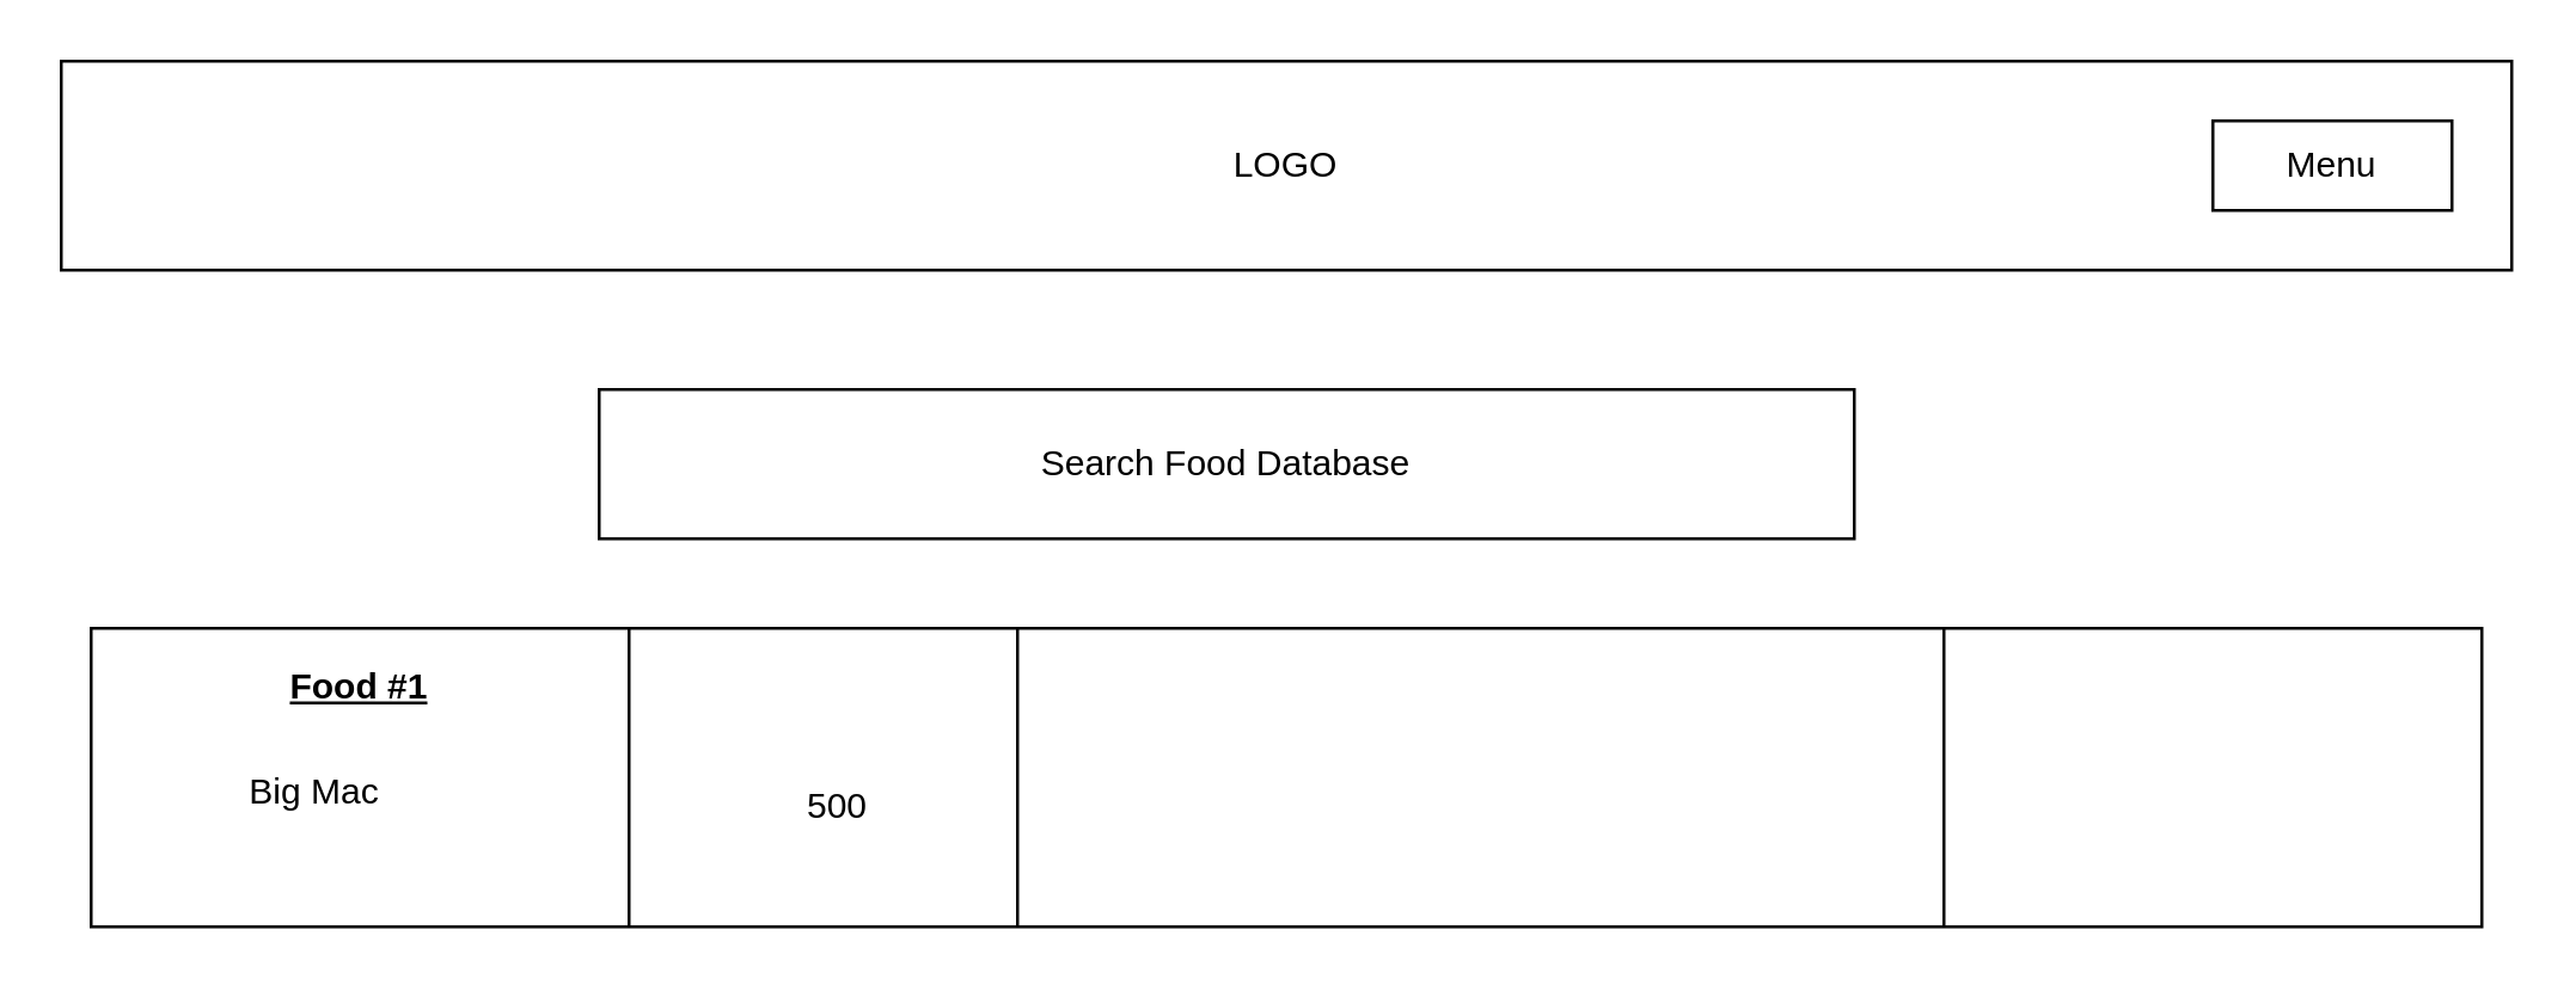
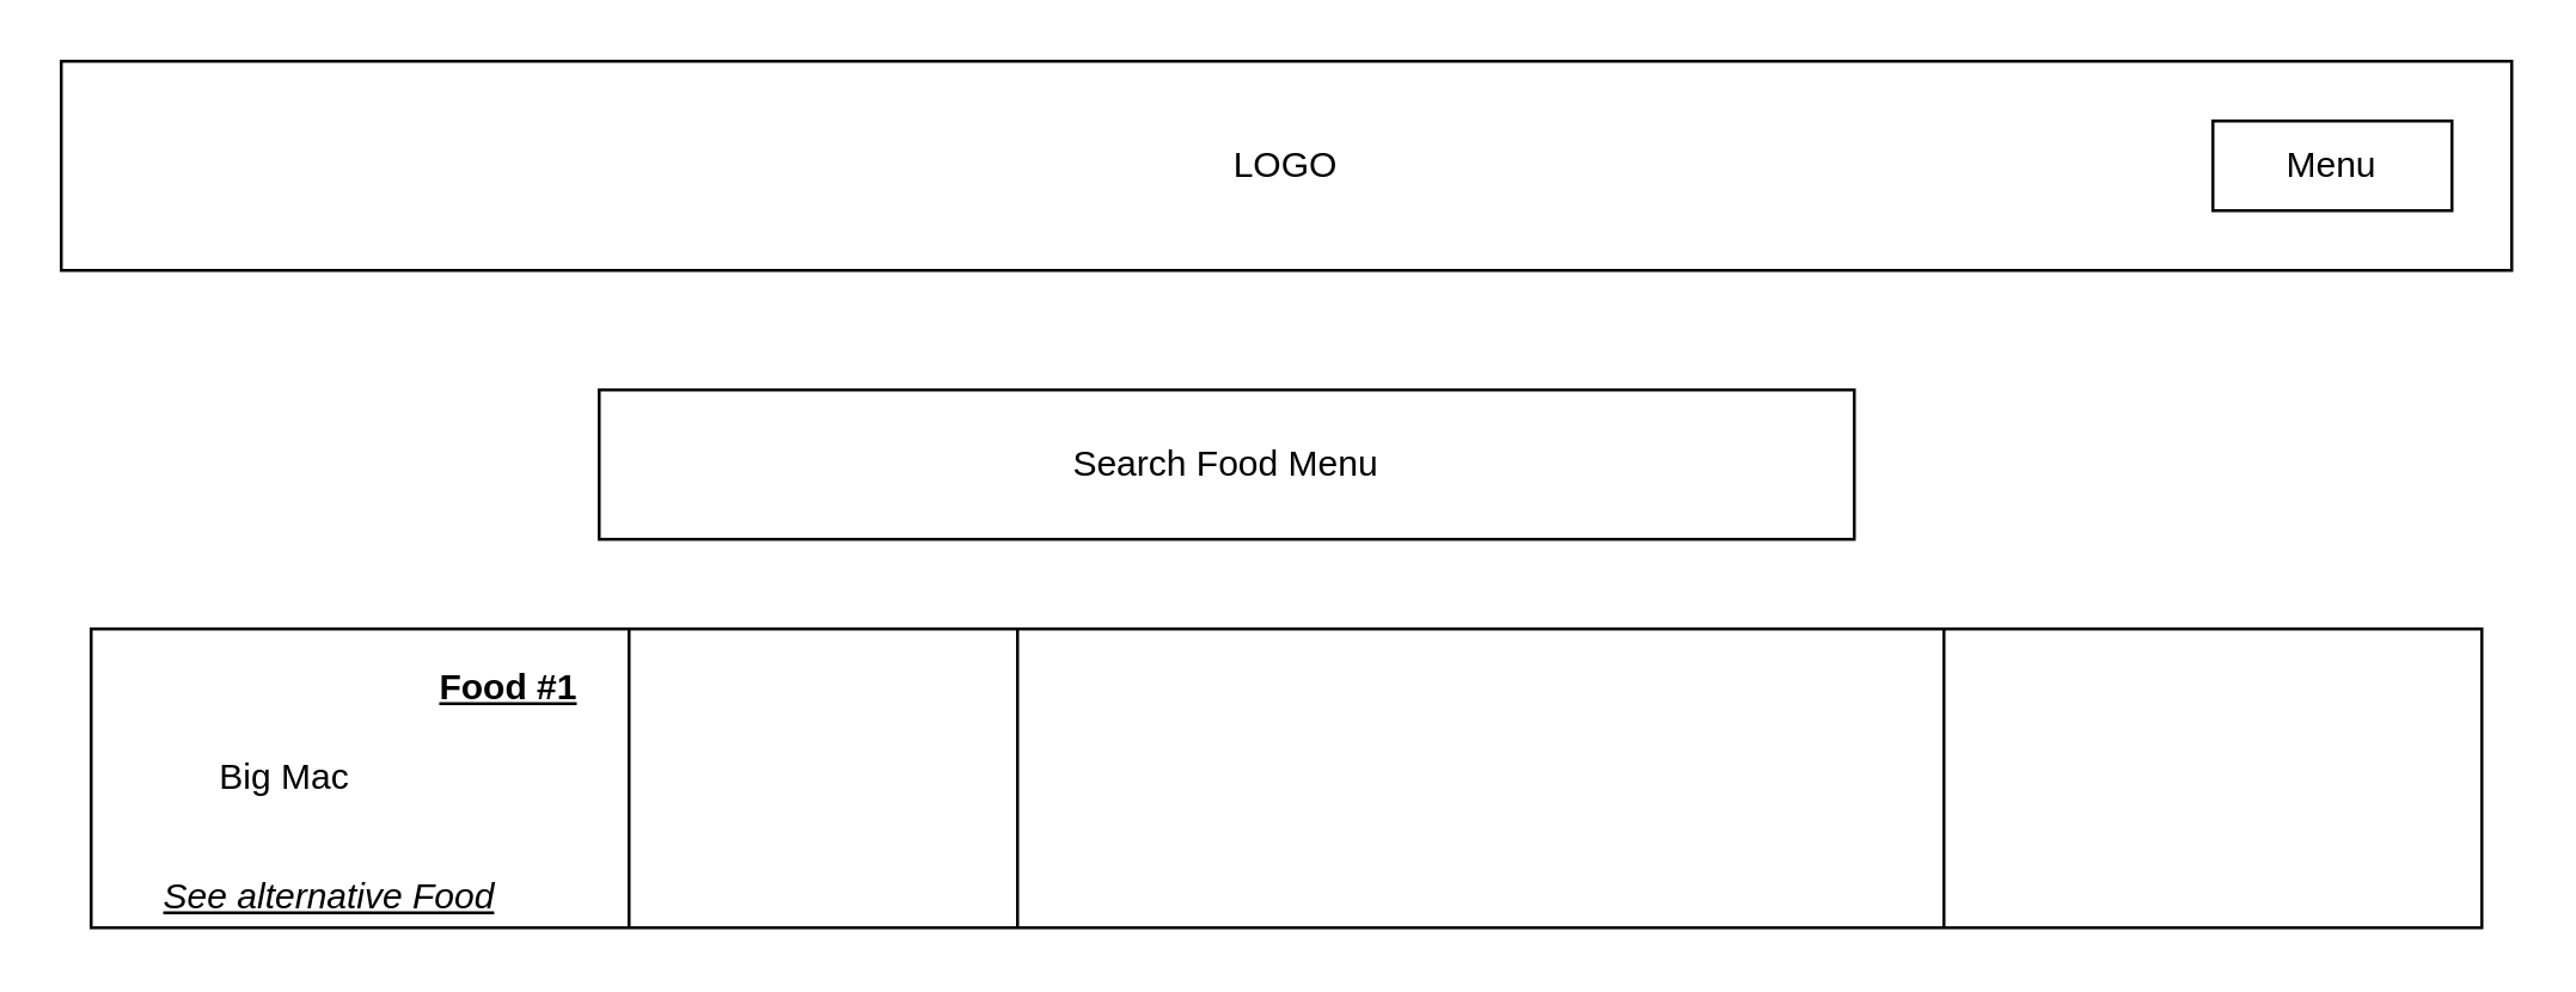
- <mxCell id="4" value="Search Food Database" style="rounded=0;whiteSpace=wrap;html=1;" parent="1" vertex="1"><mxGeometry x="200" y="130" width="420" height="50" as="geometry" /></mxCell>
+ <mxCell id="4" value="Search Food Menu" style="rounded=0;whiteSpace=wrap;html=1;" parent="1" vertex="1"><mxGeometry x="200" y="130" width="420" height="50" as="geometry" /></mxCell>
- <mxCell id="7" value="Food #1" style="text;html=1;strokeColor=none;fillColor=none;align=center;verticalAlign=middle;whiteSpace=wrap;rounded=0;fontStyle=5" parent="1" vertex="1"><mxGeometry x="50" y="220" width="140" height="20" as="geometry" /></mxCell>
+ <mxCell id="7" value="Food #1" style="text;html=1;strokeColor=none;fillColor=none;align=center;verticalAlign=middle;whiteSpace=wrap;rounded=0;fontStyle=5" parent="1" vertex="1"><mxGeometry x="100" y="220" width="140" height="20" as="geometry" /></mxCell>
- <mxCell id="9" value="Big Mac" style="text;html=1;strokeColor=none;fillColor=none;align=center;verticalAlign=middle;whiteSpace=wrap;rounded=0;" parent="1" vertex="1"><mxGeometry x="50" y="255" width="110" height="20" as="geometry" /></mxCell>
+ <mxCell id="9" value="Big Mac" style="text;html=1;strokeColor=none;fillColor=none;align=center;verticalAlign=middle;whiteSpace=wrap;rounded=0;" parent="1" vertex="1"><mxGeometry x="40" y="250" width="110" height="20" as="geometry" /></mxCell>
- <mxCell id="11" value="500" style="text;html=1;strokeColor=none;fillColor=none;align=center;verticalAlign=middle;whiteSpace=wrap;rounded=0;" parent="1" vertex="1"><mxGeometry x="260" y="260" width="40" height="20" as="geometry" /></mxCell>
+ <mxCell id="8" value="See alternative Food" style="text;html=1;strokeColor=none;fillColor=none;align=center;verticalAlign=middle;whiteSpace=wrap;rounded=0;fontStyle=6" parent="1" vertex="1"><mxGeometry x="50" y="290" width="120" height="20" as="geometry" /></mxCell>
